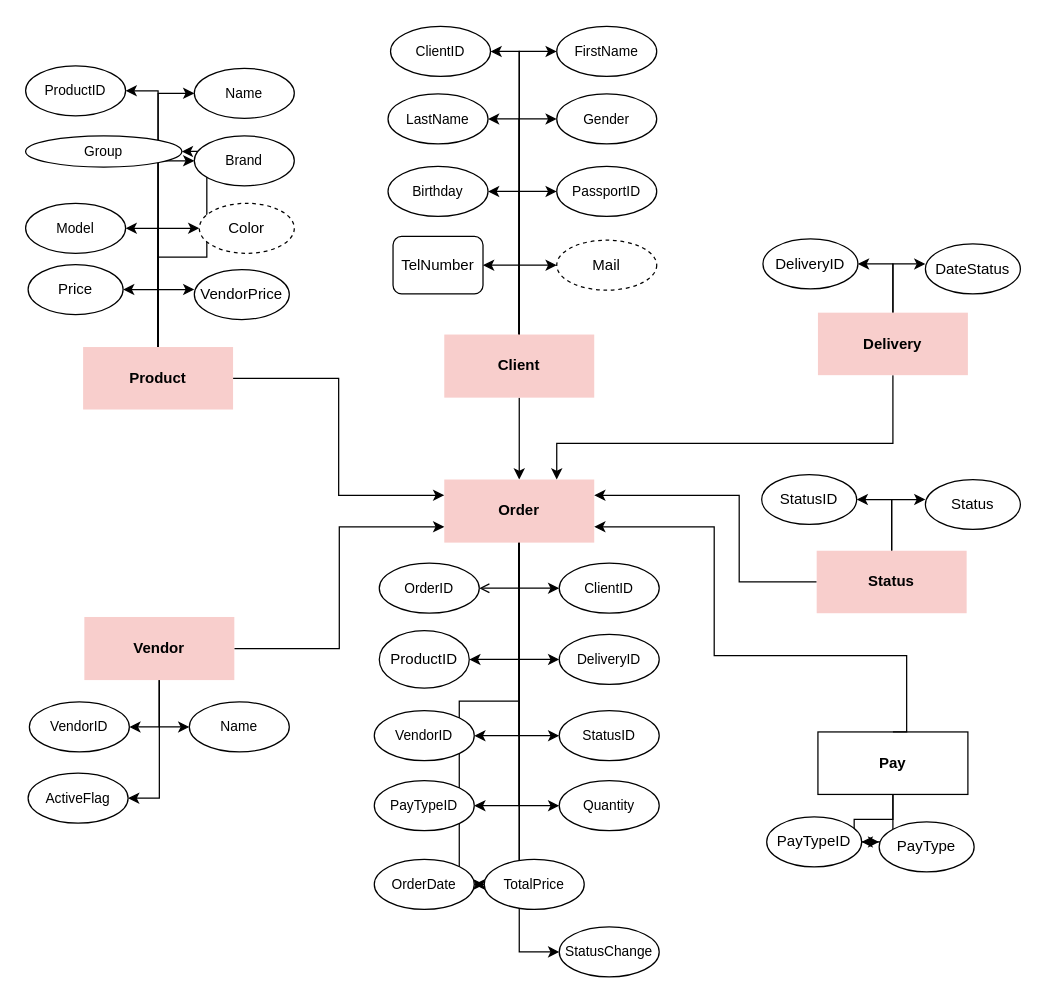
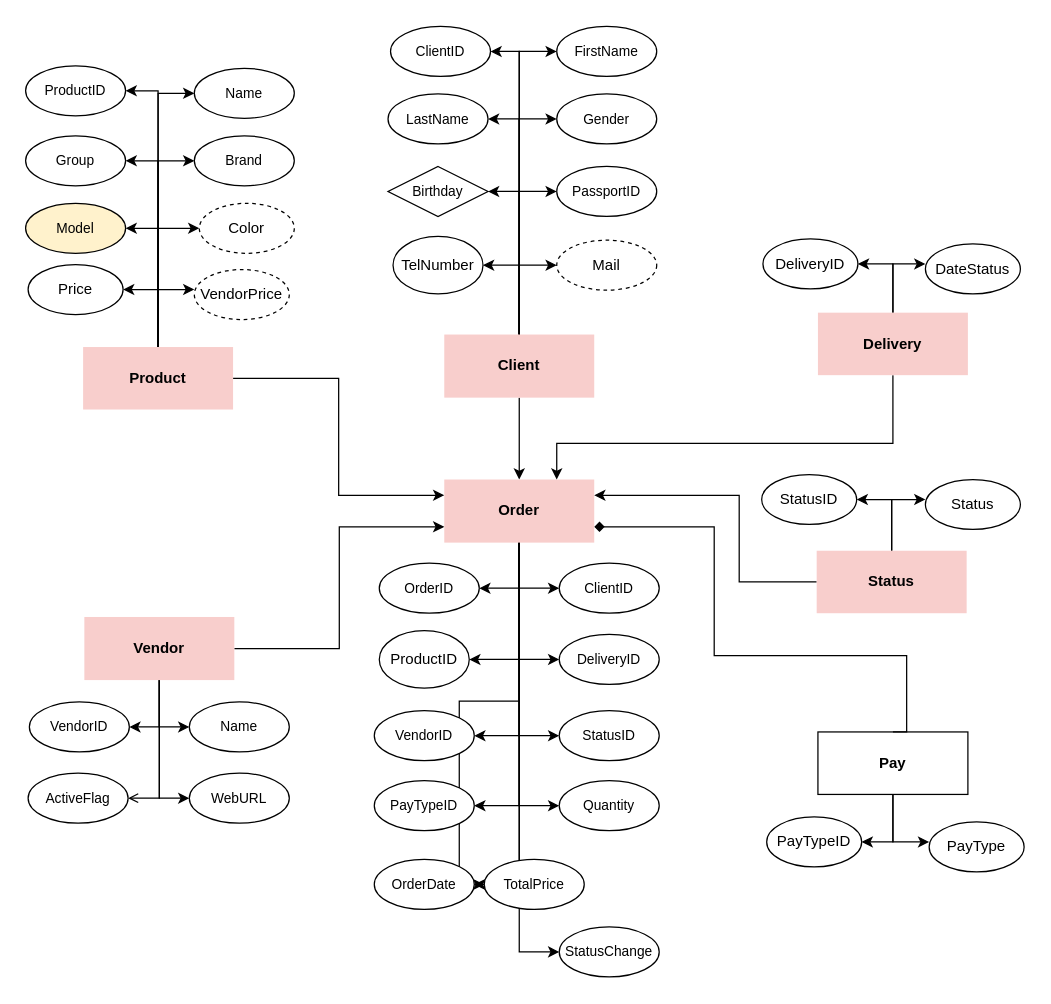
- <mxCell id="45" value="Group" style="ellipse;whiteSpace=wrap;html=1;fontSize=11;" parent="1" vertex="1"><mxGeometry x="20" y="108" width="125" height="25" as="geometry" /></mxCell>
+ <mxCell id="45" value="Group" style="ellipse;whiteSpace=wrap;html=1;fontSize=11;" parent="1" vertex="1"><mxGeometry x="20" y="108" width="80" height="40" as="geometry" /></mxCell>
- <mxCell id="53" value="Birthday" style="ellipse;whiteSpace=wrap;html=1;fontSize=11;" parent="1" vertex="1"><mxGeometry x="310" y="132.5" width="80" height="40" as="geometry" /></mxCell>
+ <mxCell id="53" value="Birthday" style="rhombus;whiteSpace=wrap;html=1;fontSize=11;" parent="1" vertex="1"><mxGeometry x="310" y="132.5" width="80" height="40" as="geometry" /></mxCell>
- <mxCell id="12" value="Model" style="ellipse;whiteSpace=wrap;html=1;fontSize=11;" parent="1" vertex="1"><mxGeometry x="20" y="162" width="80" height="40" as="geometry" /></mxCell>
+ <mxCell id="12" value="Model" style="ellipse;whiteSpace=wrap;html=1;fontSize=11;fillColor=#fff2cc;" parent="1" vertex="1"><mxGeometry x="20" y="162" width="80" height="40" as="geometry" /></mxCell>
- <mxCell id="56" value="TelNumber" style="whiteSpace=wrap;html=1;rounded=1;" parent="55" vertex="1"><mxGeometry width="72" height="46" as="geometry" /></mxCell>
+ <mxCell id="56" value="TelNumber" style="ellipse;whiteSpace=wrap;html=1;" parent="55" vertex="1"><mxGeometry width="72" height="46" as="geometry" /></mxCell>
- <mxCell id="47" value="VendorPrice" style="ellipse;whiteSpace=wrap;html=1;" parent="1" vertex="1"><mxGeometry x="155" y="215" width="76" height="40" as="geometry" /></mxCell>
+ <mxCell id="47" value="VendorPrice" style="ellipse;whiteSpace=wrap;html=1;dashed=1;" parent="1" vertex="1"><mxGeometry x="155" y="215" width="76" height="40" as="geometry" /></mxCell>
- <mxCell id="90" style="edgeStyle=orthogonalEdgeStyle;rounded=0;orthogonalLoop=1;jettySize=auto;html=1;entryX=1;entryY=0.75;entryDx=0;entryDy=0;exitX=0.5;exitY=0;exitDx=0;exitDy=0;" parent="1" source="91" target="37" edge="1"><mxGeometry relative="1" as="geometry"><Array as="points"><mxPoint x="725" y="524" /><mxPoint x="571" y="524" /><mxPoint x="571" y="421" /></Array></mxGeometry></mxCell>
+ <mxCell id="90" style="edgeStyle=orthogonalEdgeStyle;rounded=0;orthogonalLoop=1;jettySize=auto;html=1;entryX=1;entryY=0.75;entryDx=0;entryDy=0;exitX=0.5;exitY=0;exitDx=0;exitDy=0;endArrow=diamond;" parent="1" source="91" target="37" edge="1"><mxGeometry relative="1" as="geometry"><Array as="points"><mxPoint x="725" y="524" /><mxPoint x="571" y="524" /><mxPoint x="571" y="421" /></Array></mxGeometry></mxCell>
- <mxCell id="26" style="edgeStyle=orthogonalEdgeStyle;rounded=0;orthogonalLoop=1;jettySize=auto;html=1;entryX=1;entryY=0.5;entryDx=0;entryDy=0;endArrow=open;" parent="1" source="37" target="61" edge="1"><mxGeometry relative="1" as="geometry" /></mxCell>
+ <mxCell id="26" style="edgeStyle=orthogonalEdgeStyle;rounded=0;orthogonalLoop=1;jettySize=auto;html=1;entryX=1;entryY=0.5;entryDx=0;entryDy=0;" parent="1" source="37" target="61" edge="1"><mxGeometry relative="1" as="geometry" /></mxCell>
- <mxCell id="40" style="edgeStyle=orthogonalEdgeStyle;rounded=0;orthogonalLoop=1;jettySize=auto;html=1;entryX=1;entryY=0.5;entryDx=0;entryDy=0;exitX=0.5;exitY=1;exitDx=0;exitDy=0;" parent="1" source="43" target="59" edge="1"><mxGeometry relative="1" as="geometry" /></mxCell>
+ <mxCell id="40" style="edgeStyle=orthogonalEdgeStyle;rounded=0;orthogonalLoop=1;jettySize=auto;html=1;entryX=1;entryY=0.5;entryDx=0;entryDy=0;exitX=0.5;exitY=1;exitDx=0;exitDy=0;endArrow=open;" parent="1" source="43" target="59" edge="1"><mxGeometry relative="1" as="geometry" /></mxCell>
+ <mxCell id="41" style="edgeStyle=orthogonalEdgeStyle;rounded=0;orthogonalLoop=1;jettySize=auto;html=1;entryX=0;entryY=0.5;entryDx=0;entryDy=0;exitX=0.5;exitY=1;exitDx=0;exitDy=0;" parent="1" source="43" target="60" edge="1"><mxGeometry relative="1" as="geometry" /></mxCell>
+ <mxCell id="60" value="WebURL" style="ellipse;whiteSpace=wrap;html=1;fontSize=11;" parent="1" vertex="1"><mxGeometry x="151" y="618" width="80" height="40" as="geometry" /></mxCell>
- <mxCell id="93" value="PayType" style="ellipse;whiteSpace=wrap;html=1;" parent="1" vertex="1"><mxGeometry x="703" y="657" width="76" height="40" as="geometry" /></mxCell>
+ <mxCell id="93" value="PayType" style="ellipse;whiteSpace=wrap;html=1;" parent="1" vertex="1"><mxGeometry x="743" y="657" width="76" height="40" as="geometry" /></mxCell>
